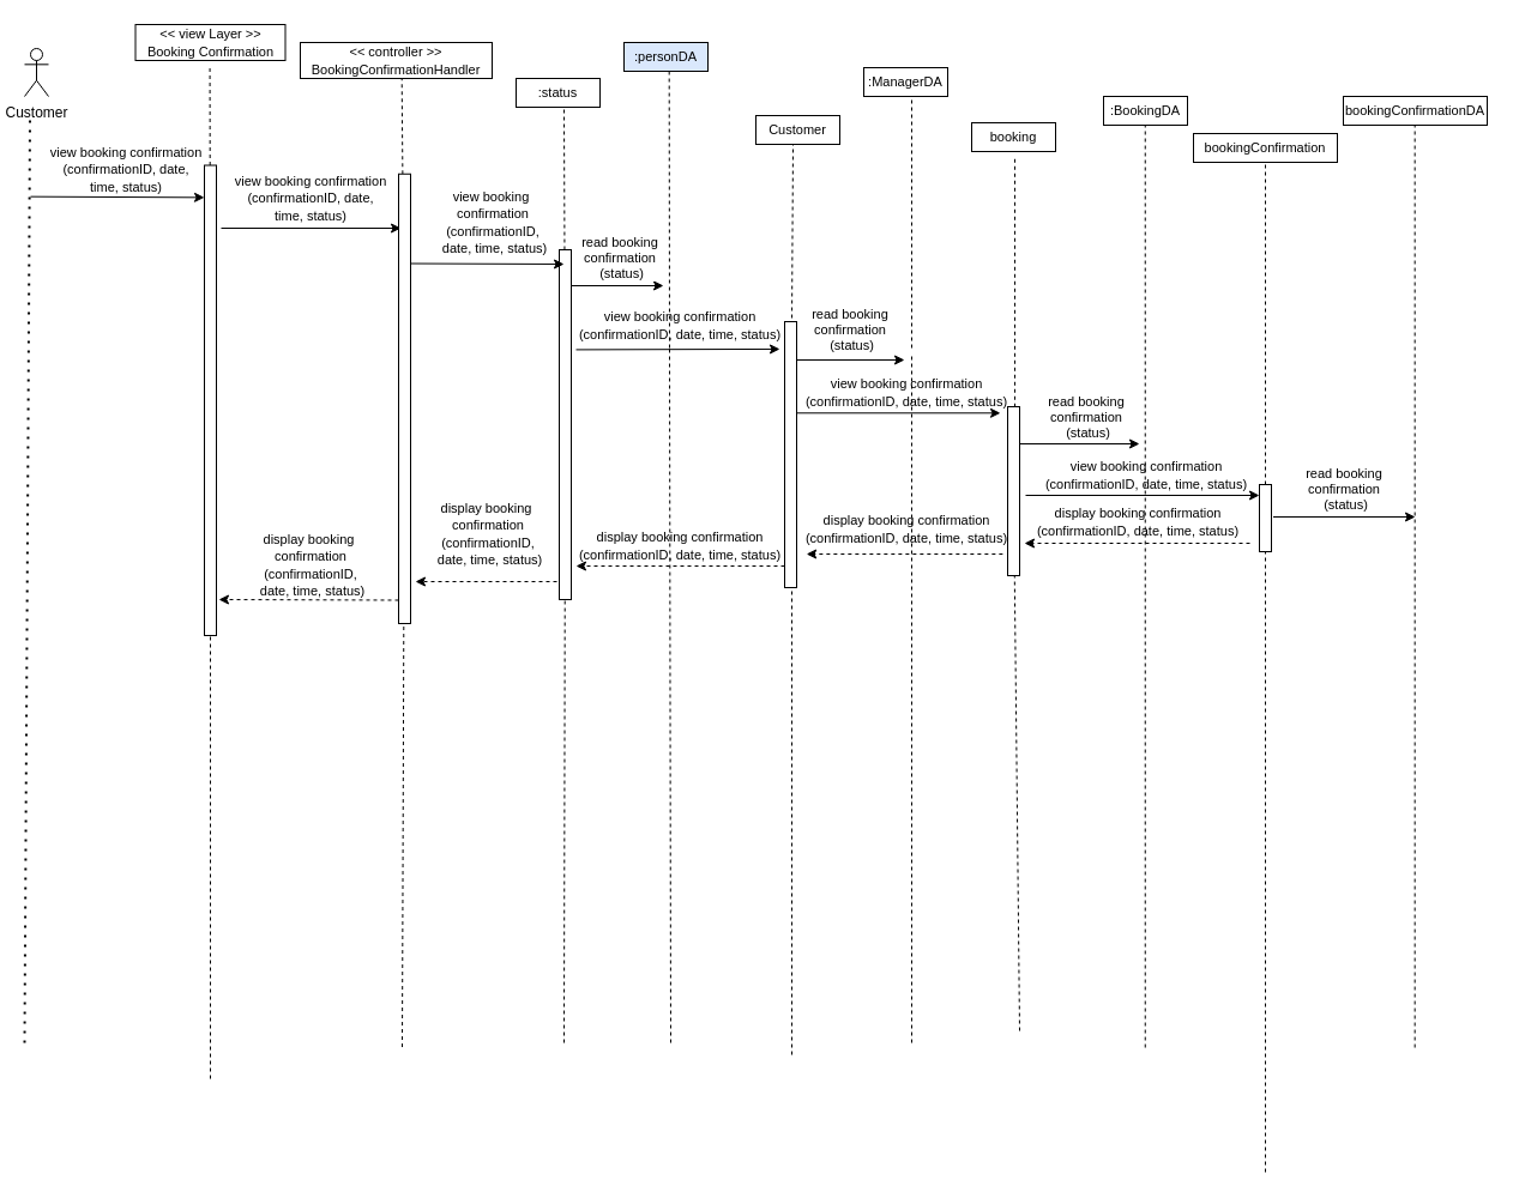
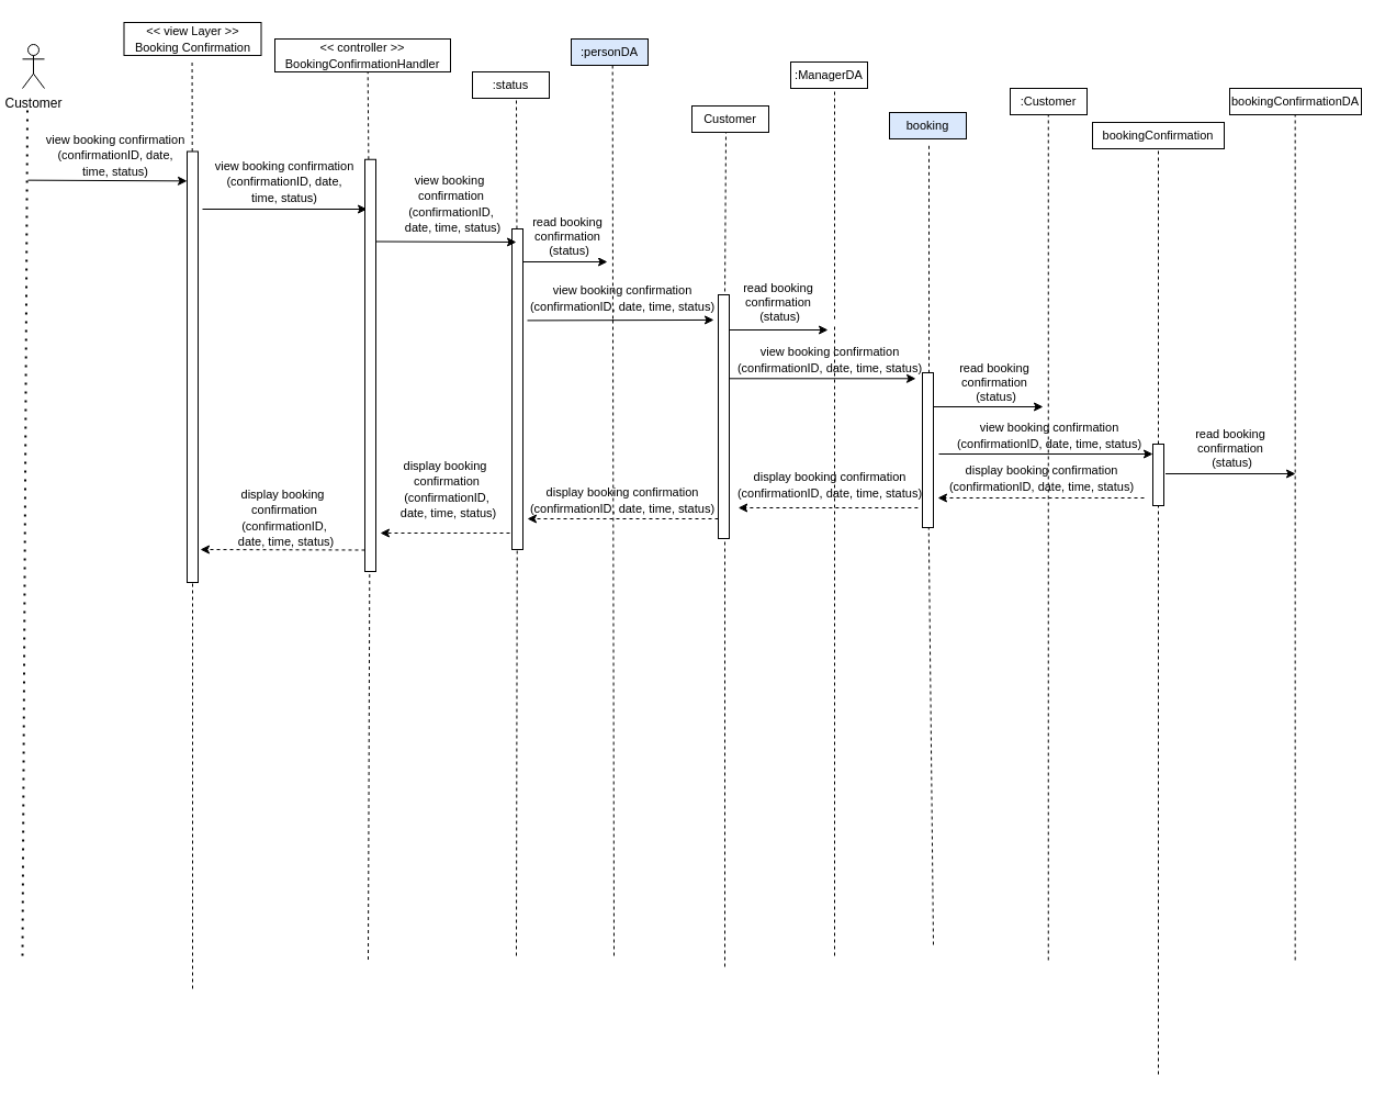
- <mxCell id="17" value="&lt;font style=&quot;font-size: 11px;&quot;&gt;:BookingDA&lt;/font&gt;" style="rounded=0;whiteSpace=wrap;html=1;" parent="1" vertex="1"><mxGeometry x="920" y="80" width="70" height="24" as="geometry" /></mxCell>
+ <mxCell id="17" value="&lt;font style=&quot;font-size: 11px;&quot;&gt;:Customer&lt;/font&gt;" style="rounded=0;whiteSpace=wrap;html=1;" parent="1" vertex="1"><mxGeometry x="920" y="80" width="70" height="24" as="geometry" /></mxCell>
- <mxCell id="16" value="&lt;font style=&quot;font-size: 11px;&quot;&gt;booking&lt;/font&gt;" style="rounded=0;whiteSpace=wrap;html=1;" parent="1" vertex="1"><mxGeometry x="810" y="102" width="70" height="24" as="geometry" /></mxCell>
+ <mxCell id="16" value="&lt;font style=&quot;font-size: 11px;&quot;&gt;booking&lt;/font&gt;" style="rounded=0;whiteSpace=wrap;html=1;fillColor=#dae8fc;" parent="1" vertex="1"><mxGeometry x="810" y="102" width="70" height="24" as="geometry" /></mxCell>
